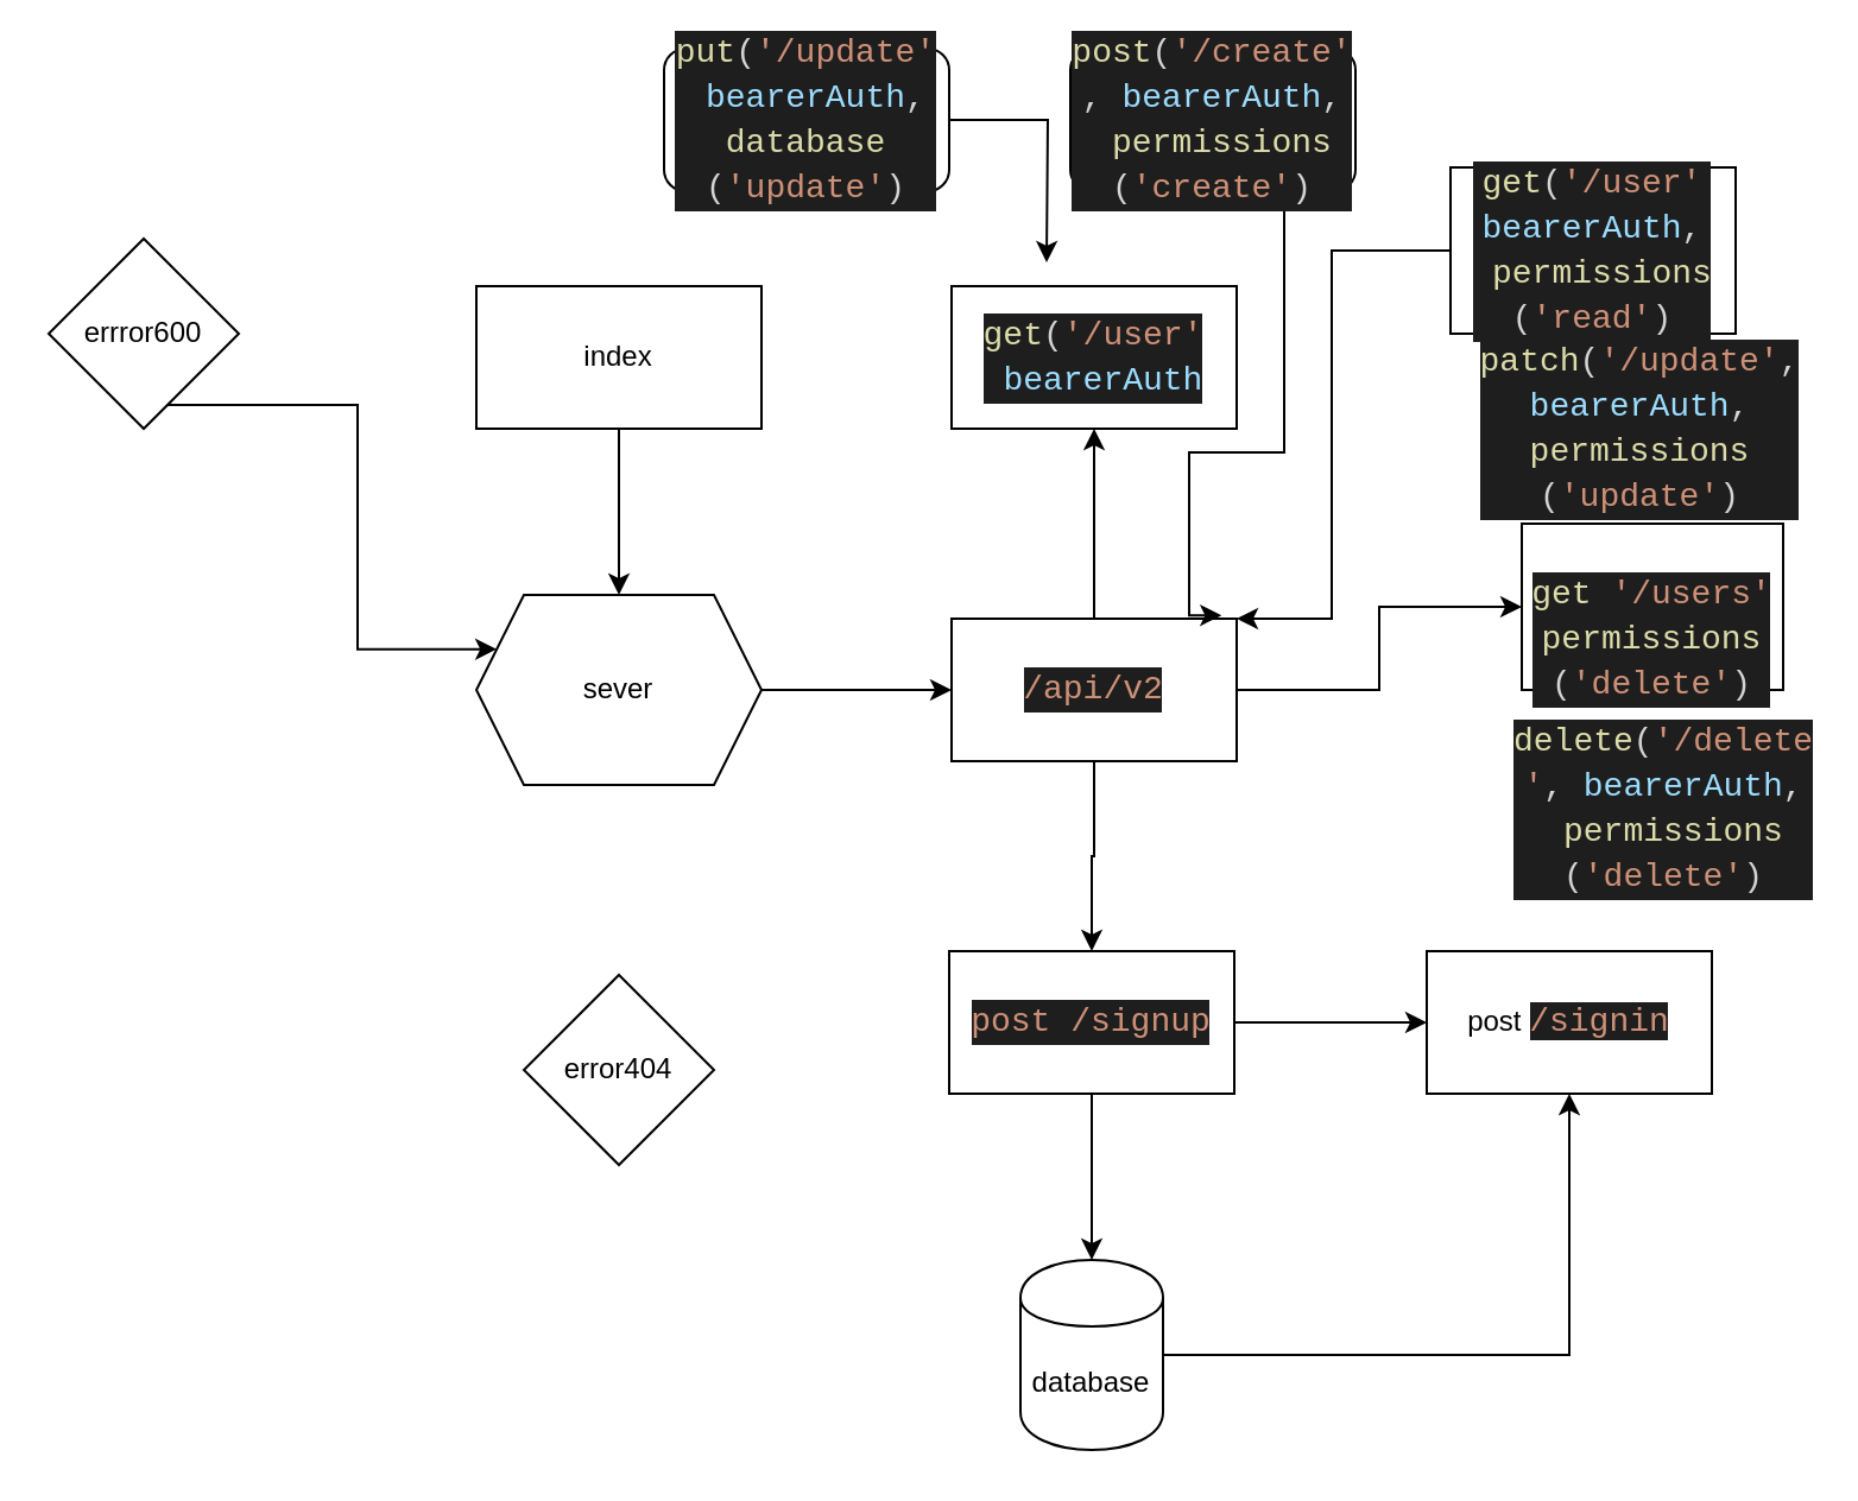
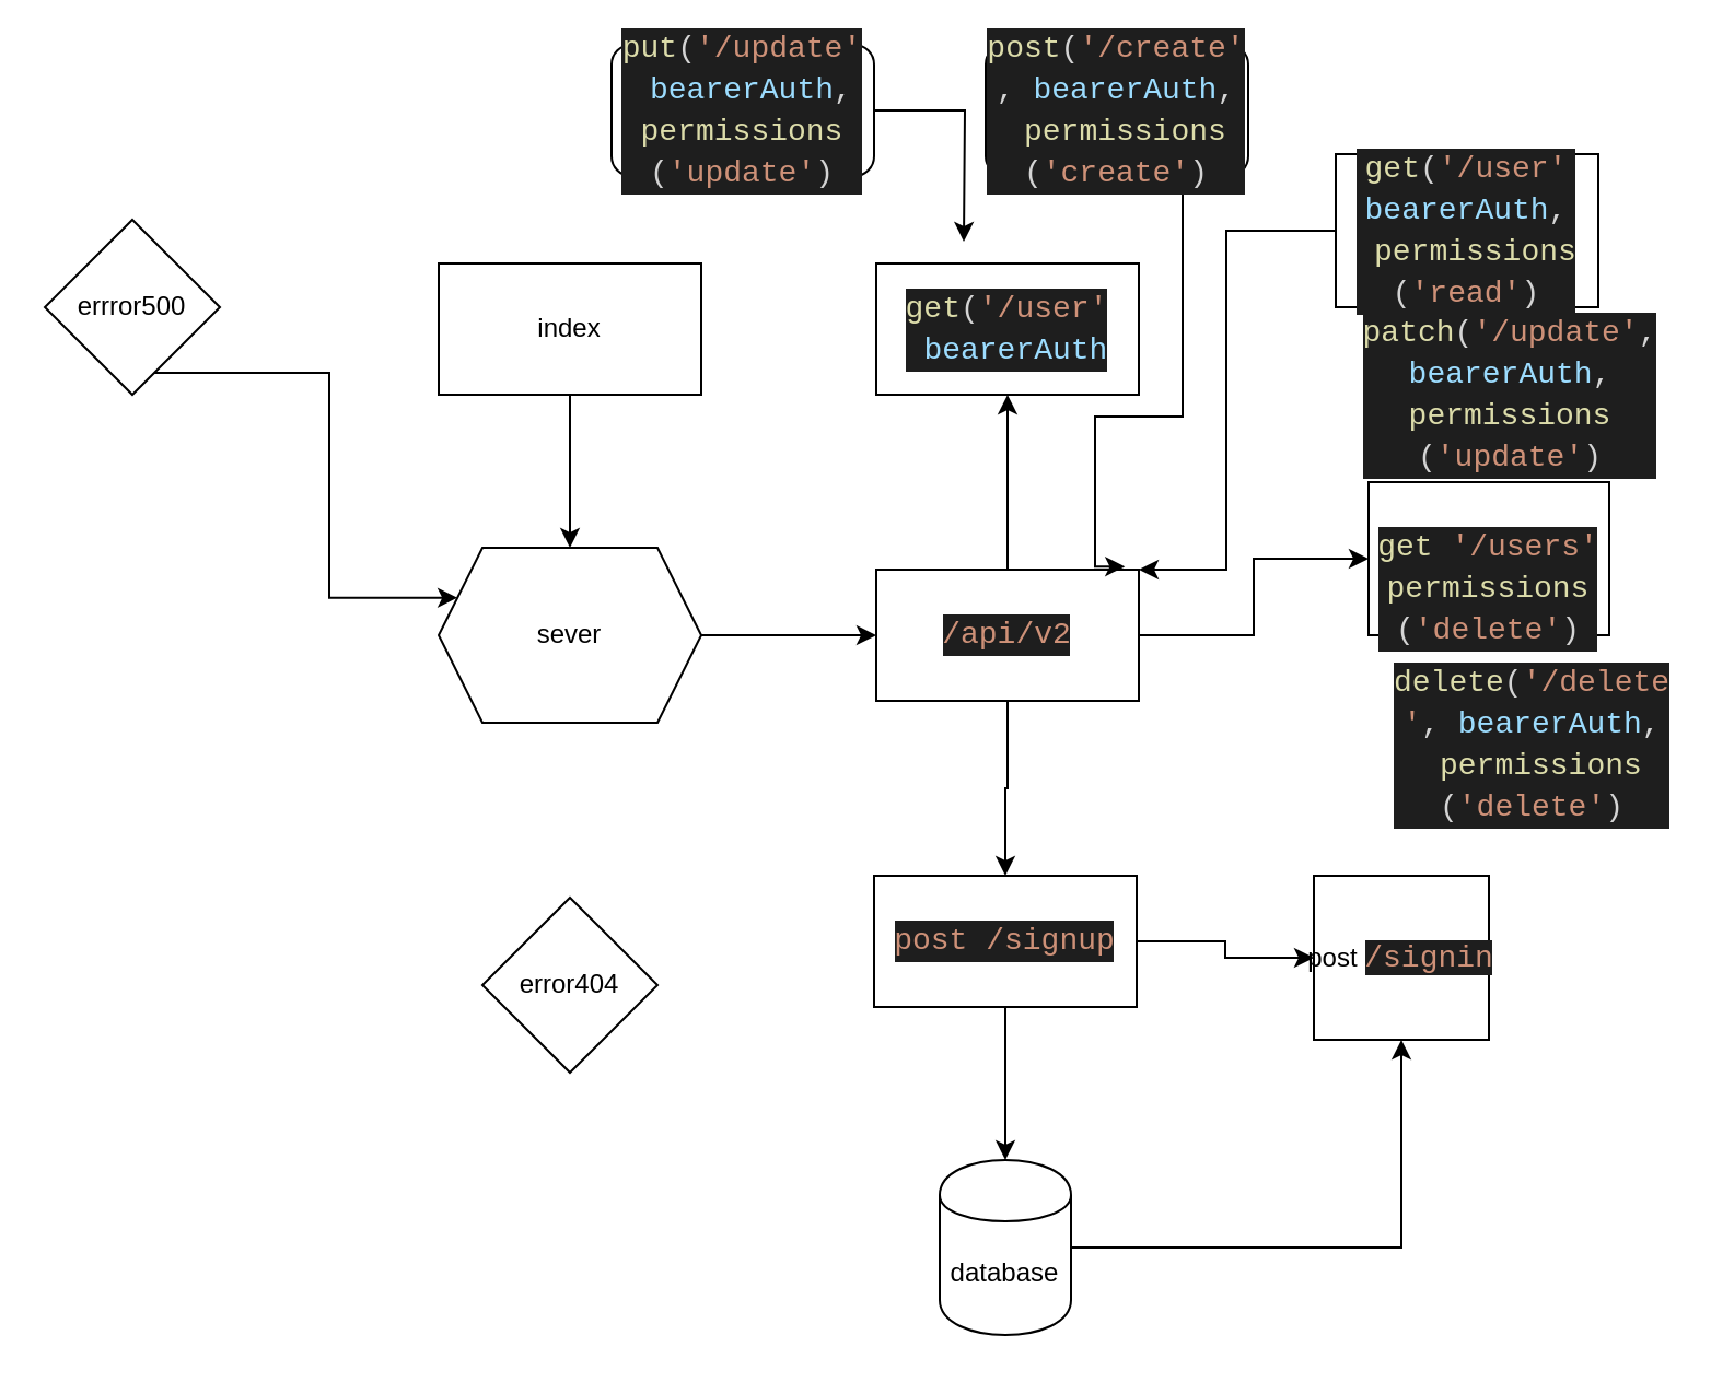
- <mxCell id="24" value="&lt;div style=&quot;color: rgb(212 , 212 , 212) ; background-color: rgb(30 , 30 , 30) ; font-family: &amp;#34;consolas&amp;#34; , &amp;#34;courier new&amp;#34; , monospace ; font-size: 14px ; line-height: 19px&quot;&gt;&lt;span style=&quot;color: #dcdcaa&quot;&gt;put&lt;/span&gt;(&lt;span style=&quot;color: #ce9178&quot;&gt;'/update'&lt;/span&gt;&lt;/div&gt;&lt;div style=&quot;color: rgb(212 , 212 , 212) ; background-color: rgb(30 , 30 , 30) ; font-family: &amp;#34;consolas&amp;#34; , &amp;#34;courier new&amp;#34; , monospace ; font-size: 14px ; line-height: 19px&quot;&gt;&amp;nbsp;&lt;span style=&quot;color: #9cdcfe&quot;&gt;bearerAuth&lt;/span&gt;,&lt;/div&gt;&lt;div style=&quot;color: rgb(212 , 212 , 212) ; background-color: rgb(30 , 30 , 30) ; font-family: &amp;#34;consolas&amp;#34; , &amp;#34;courier new&amp;#34; , monospace ; font-size: 14px ; line-height: 19px&quot;&gt;&lt;span style=&quot;color: #dcdcaa&quot;&gt;database&lt;/span&gt;&lt;/div&gt;&lt;div style=&quot;color: rgb(212 , 212 , 212) ; background-color: rgb(30 , 30 , 30) ; font-family: &amp;#34;consolas&amp;#34; , &amp;#34;courier new&amp;#34; , monospace ; font-size: 14px ; line-height: 19px&quot;&gt;(&lt;span style=&quot;color: #ce9178&quot;&gt;'update'&lt;/span&gt;)&lt;/div&gt;" style="rounded=1;whiteSpace=wrap;html=1;" vertex="1" parent="1"><mxGeometry x="279" y="20" width="120" height="60" as="geometry" /></mxCell>
+ <mxCell id="24" value="&lt;div style=&quot;color: rgb(212 , 212 , 212) ; background-color: rgb(30 , 30 , 30) ; font-family: &amp;#34;consolas&amp;#34; , &amp;#34;courier new&amp;#34; , monospace ; font-size: 14px ; line-height: 19px&quot;&gt;&lt;span style=&quot;color: #dcdcaa&quot;&gt;put&lt;/span&gt;(&lt;span style=&quot;color: #ce9178&quot;&gt;'/update'&lt;/span&gt;&lt;/div&gt;&lt;div style=&quot;color: rgb(212 , 212 , 212) ; background-color: rgb(30 , 30 , 30) ; font-family: &amp;#34;consolas&amp;#34; , &amp;#34;courier new&amp;#34; , monospace ; font-size: 14px ; line-height: 19px&quot;&gt;&amp;nbsp;&lt;span style=&quot;color: #9cdcfe&quot;&gt;bearerAuth&lt;/span&gt;,&lt;/div&gt;&lt;div style=&quot;color: rgb(212 , 212 , 212) ; background-color: rgb(30 , 30 , 30) ; font-family: &amp;#34;consolas&amp;#34; , &amp;#34;courier new&amp;#34; , monospace ; font-size: 14px ; line-height: 19px&quot;&gt;&lt;span style=&quot;color: #dcdcaa&quot;&gt;permissions&lt;/span&gt;&lt;/div&gt;&lt;div style=&quot;color: rgb(212 , 212 , 212) ; background-color: rgb(30 , 30 , 30) ; font-family: &amp;#34;consolas&amp;#34; , &amp;#34;courier new&amp;#34; , monospace ; font-size: 14px ; line-height: 19px&quot;&gt;(&lt;span style=&quot;color: #ce9178&quot;&gt;'update'&lt;/span&gt;)&lt;/div&gt;" style="rounded=1;whiteSpace=wrap;html=1;" vertex="1" parent="1"><mxGeometry x="279" y="20" width="120" height="60" as="geometry" /></mxCell>
- <mxCell id="12" value="errror600" style="rhombus;whiteSpace=wrap;html=1;rounded=0;" vertex="1" parent="1"><mxGeometry x="20" y="100" width="80" height="80" as="geometry" /></mxCell>
+ <mxCell id="12" value="errror500" style="rhombus;whiteSpace=wrap;html=1;rounded=0;" vertex="1" parent="1"><mxGeometry x="20" y="100" width="80" height="80" as="geometry" /></mxCell>
- <mxCell id="17" value="&lt;br&gt;&lt;br&gt;&lt;div style=&quot;background-color: rgb(30 , 30 , 30) ; font-family: &amp;#34;consolas&amp;#34; , &amp;#34;courier new&amp;#34; , monospace ; font-weight: normal ; font-size: 14px ; line-height: 19px&quot;&gt;&lt;div&gt;&lt;span style=&quot;color: rgb(220 , 220 , 170)&quot;&gt;get&lt;/span&gt;&lt;font color=&quot;#d4d4d4&quot;&gt;&amp;nbsp;&lt;/font&gt;&lt;span style=&quot;color: rgb(206 , 145 , 120)&quot;&gt;'/users'&lt;/span&gt;&lt;/div&gt;&lt;div&gt;&lt;div style=&quot;color: rgb(212 , 212 , 212) ; font-family: &amp;#34;consolas&amp;#34; , &amp;#34;courier new&amp;#34; , monospace ; line-height: 19px&quot;&gt;&lt;span style=&quot;color: #dcdcaa&quot;&gt;permissions&lt;/span&gt;&lt;/div&gt;&lt;div style=&quot;color: rgb(212 , 212 , 212) ; font-family: &amp;#34;consolas&amp;#34; , &amp;#34;courier new&amp;#34; , monospace ; line-height: 19px&quot;&gt;(&lt;span style=&quot;color: #ce9178&quot;&gt;'delete'&lt;/span&gt;)&lt;/div&gt;&lt;/div&gt;&lt;/div&gt;" style="whiteSpace=wrap;html=1;rounded=0;" vertex="1" parent="1"><mxGeometry x="640" y="220" width="110" height="70" as="geometry" /></mxCell>
+ <mxCell id="17" value="&lt;br&gt;&lt;br&gt;&lt;div style=&quot;background-color: rgb(30 , 30 , 30) ; font-family: &amp;#34;consolas&amp;#34; , &amp;#34;courier new&amp;#34; , monospace ; font-weight: normal ; font-size: 14px ; line-height: 19px&quot;&gt;&lt;div&gt;&lt;span style=&quot;color: rgb(220 , 220 , 170)&quot;&gt;get&lt;/span&gt;&lt;font color=&quot;#d4d4d4&quot;&gt;&amp;nbsp;&lt;/font&gt;&lt;span style=&quot;color: rgb(206 , 145 , 120)&quot;&gt;'/users'&lt;/span&gt;&lt;/div&gt;&lt;div&gt;&lt;div style=&quot;color: rgb(212 , 212 , 212) ; font-family: &amp;#34;consolas&amp;#34; , &amp;#34;courier new&amp;#34; , monospace ; line-height: 19px&quot;&gt;&lt;span style=&quot;color: #dcdcaa&quot;&gt;permissions&lt;/span&gt;&lt;/div&gt;&lt;div style=&quot;color: rgb(212 , 212 , 212) ; font-family: &amp;#34;consolas&amp;#34; , &amp;#34;courier new&amp;#34; , monospace ; line-height: 19px&quot;&gt;(&lt;span style=&quot;color: #ce9178&quot;&gt;'delete'&lt;/span&gt;)&lt;/div&gt;&lt;/div&gt;&lt;/div&gt;" style="whiteSpace=wrap;html=1;rounded=0;" vertex="1" parent="1"><mxGeometry x="625" y="220" width="110" height="70" as="geometry" /></mxCell>
- <mxCell id="16" value="post&amp;nbsp;&lt;span style=&quot;color: rgb(206 , 145 , 120) ; background-color: rgb(30 , 30 , 30) ; font-family: &amp;#34;consolas&amp;#34; , &amp;#34;courier new&amp;#34; , monospace ; font-size: 14px&quot;&gt;/signin&lt;/span&gt;" style="whiteSpace=wrap;html=1;rounded=0;" vertex="1" parent="1"><mxGeometry x="600" y="400" width="120" height="60" as="geometry" /></mxCell>
+ <mxCell id="16" value="post&amp;nbsp;&lt;span style=&quot;color: rgb(206 , 145 , 120) ; background-color: rgb(30 , 30 , 30) ; font-family: &amp;#34;consolas&amp;#34; , &amp;#34;courier new&amp;#34; , monospace ; font-size: 14px&quot;&gt;/signin&lt;/span&gt;" style="whiteSpace=wrap;html=1;rounded=0;" vertex="1" parent="1"><mxGeometry x="600" y="400" width="80" height="75" as="geometry" /></mxCell>
